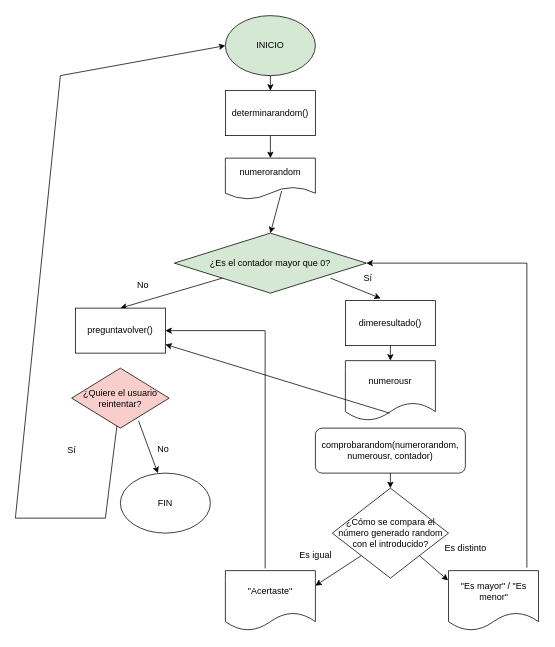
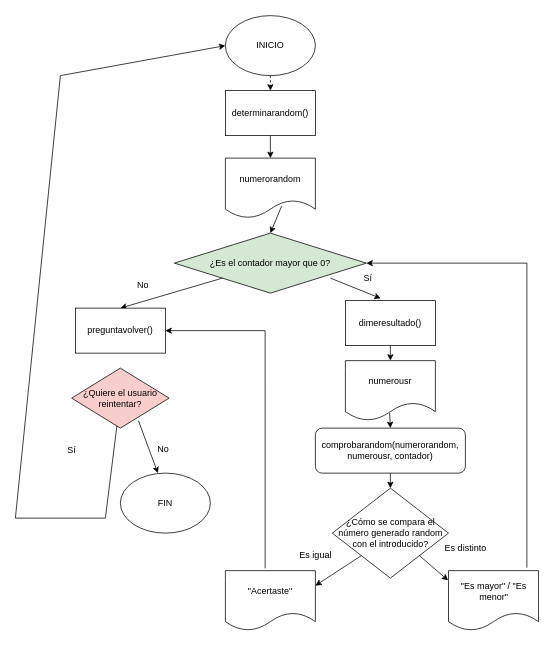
- <mxCell id="2" value="INICIO" style="ellipse;whiteSpace=wrap;html=1;fillColor=#d5e8d4;" vertex="1" parent="1"><mxGeometry x="300" y="20" width="120" height="80" as="geometry" /></mxCell>
+ <mxCell id="2" value="INICIO" style="ellipse;whiteSpace=wrap;html=1;" vertex="1" parent="1"><mxGeometry x="300" y="20" width="120" height="80" as="geometry" /></mxCell>
- <mxCell id="15" value="" style="endArrow=classic;html=1;rounded=0;exitX=0.5;exitY=1;exitDx=0;exitDy=0;entryX=0.5;entryY=0;entryDx=0;entryDy=0;" edge="1" parent="1" source="2" target="3"><mxGeometry width="50" height="50" relative="1" as="geometry"><mxPoint x="70" y="300" as="sourcePoint" /><mxPoint x="120" y="250" as="targetPoint" /></mxGeometry></mxCell>
+ <mxCell id="15" value="" style="endArrow=classic;html=1;rounded=0;exitX=0.5;exitY=1;exitDx=0;exitDy=0;entryX=0.5;entryY=0;entryDx=0;entryDy=0;dashed=1;" edge="1" parent="1" source="2" target="3"><mxGeometry width="50" height="50" relative="1" as="geometry"><mxPoint x="70" y="300" as="sourcePoint" /><mxPoint x="120" y="250" as="targetPoint" /></mxGeometry></mxCell>
- <mxCell id="4" value="numerorandom" style="shape=document;whiteSpace=wrap;html=1;boundedLbl=1;" vertex="1" parent="1"><mxGeometry x="300" y="210" width="120" height="55" as="geometry" /></mxCell>
+ <mxCell id="4" value="numerorandom" style="shape=document;whiteSpace=wrap;html=1;boundedLbl=1;" vertex="1" parent="1"><mxGeometry x="300" y="210" width="120" height="80" as="geometry" /></mxCell>
- <mxCell id="33" value="" style="endArrow=classic;html=1;rounded=0;exitX=0.492;exitY=0.875;exitDx=0;exitDy=0;exitPerimeter=0;" edge="1" parent="1" source="21" target="8"><mxGeometry width="50" height="50" relative="1" as="geometry"><mxPoint x="410" y="570" as="sourcePoint" /><mxPoint x="460" y="520" as="targetPoint" /></mxGeometry></mxCell>
+ <mxCell id="33" value="" style="endArrow=classic;html=1;rounded=0;exitX=0.492;exitY=0.875;exitDx=0;exitDy=0;exitPerimeter=0;entryX=0.5;entryY=0;entryDx=0;entryDy=0;" edge="1" parent="1" source="21" target="23"><mxGeometry width="50" height="50" relative="1" as="geometry"><mxPoint x="410" y="570" as="sourcePoint" /><mxPoint x="460" y="520" as="targetPoint" /></mxGeometry></mxCell>
